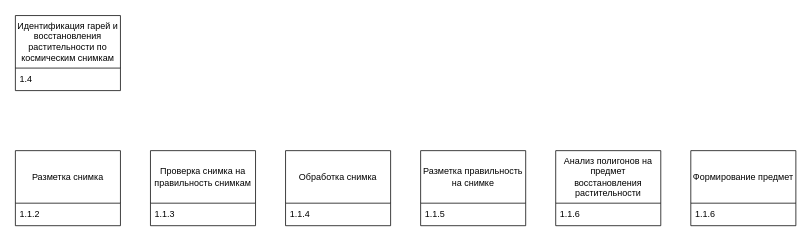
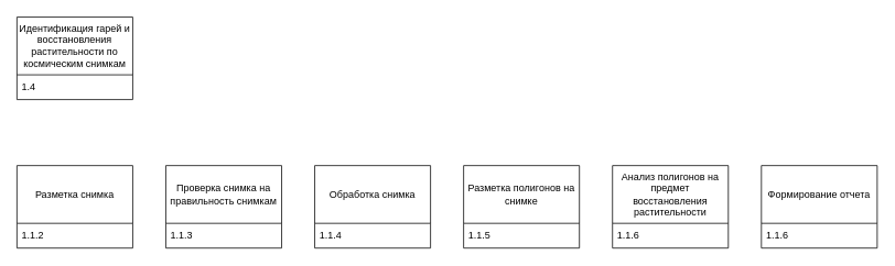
- <mxCell id="10" value="Разметка правильность на снимке" style="swimlane;fontStyle=0;childLayout=stackLayout;horizontal=1;startSize=70;horizontalStack=0;resizeParent=1;resizeParentMax=0;resizeLast=0;collapsible=1;marginBottom=0;whiteSpace=wrap;html=1;" vertex="1" parent="1"><mxGeometry x="560" y="200" width="140" height="100" as="geometry" /></mxCell>
+ <mxCell id="10" value="Разметка полигонов на снимке" style="swimlane;fontStyle=0;childLayout=stackLayout;horizontal=1;startSize=70;horizontalStack=0;resizeParent=1;resizeParentMax=0;resizeLast=0;collapsible=1;marginBottom=0;whiteSpace=wrap;html=1;" vertex="1" parent="1"><mxGeometry x="560" y="200" width="140" height="100" as="geometry" /></mxCell>
- <mxCell id="14" value="Формирование предмет" style="swimlane;fontStyle=0;childLayout=stackLayout;horizontal=1;startSize=70;horizontalStack=0;resizeParent=1;resizeParentMax=0;resizeLast=0;collapsible=1;marginBottom=0;whiteSpace=wrap;html=1;" vertex="1" parent="1"><mxGeometry x="920" y="200" width="140" height="100" as="geometry" /></mxCell>
+ <mxCell id="14" value="Формирование отчета" style="swimlane;fontStyle=0;childLayout=stackLayout;horizontal=1;startSize=70;horizontalStack=0;resizeParent=1;resizeParentMax=0;resizeLast=0;collapsible=1;marginBottom=0;whiteSpace=wrap;html=1;" vertex="1" parent="1"><mxGeometry x="920" y="200" width="140" height="100" as="geometry" /></mxCell>
